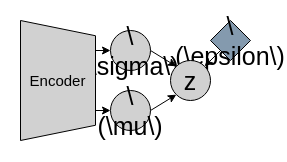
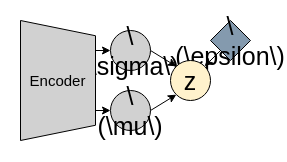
- <mxCell id="8" value="z" style="ellipse;whiteSpace=wrap;html=1;aspect=fixed;fontSize=25;strokeWidth=1;fillColor=#D1D1D1;verticalAlign=middle;horizontal=1;align=center;" parent="1" vertex="1"><mxGeometry x="170" y="60" width="40" height="40" as="geometry" /></mxCell>
+ <mxCell id="8" value="z" style="ellipse;whiteSpace=wrap;html=1;aspect=fixed;fontSize=25;strokeWidth=1;fillColor=#fff2cc;verticalAlign=middle;horizontal=1;align=center;" parent="1" vertex="1"><mxGeometry x="170" y="60" width="40" height="40" as="geometry" /></mxCell>
